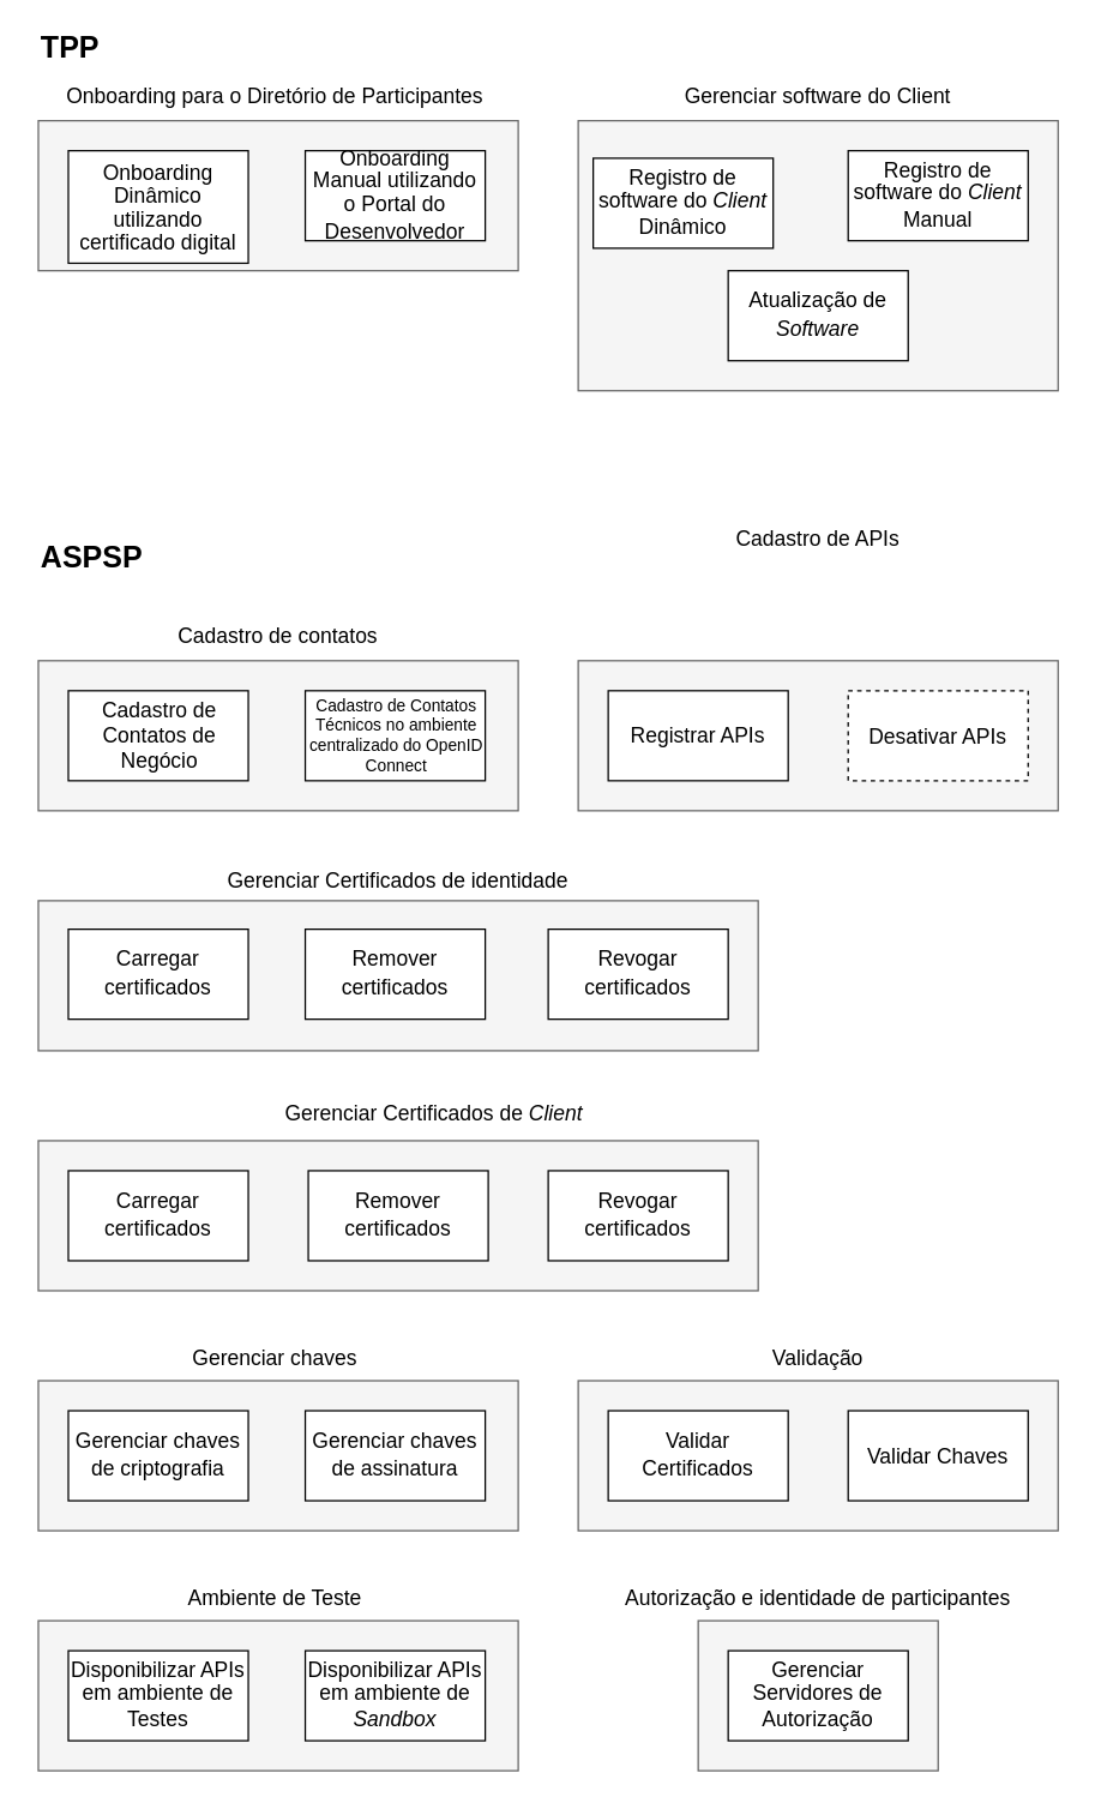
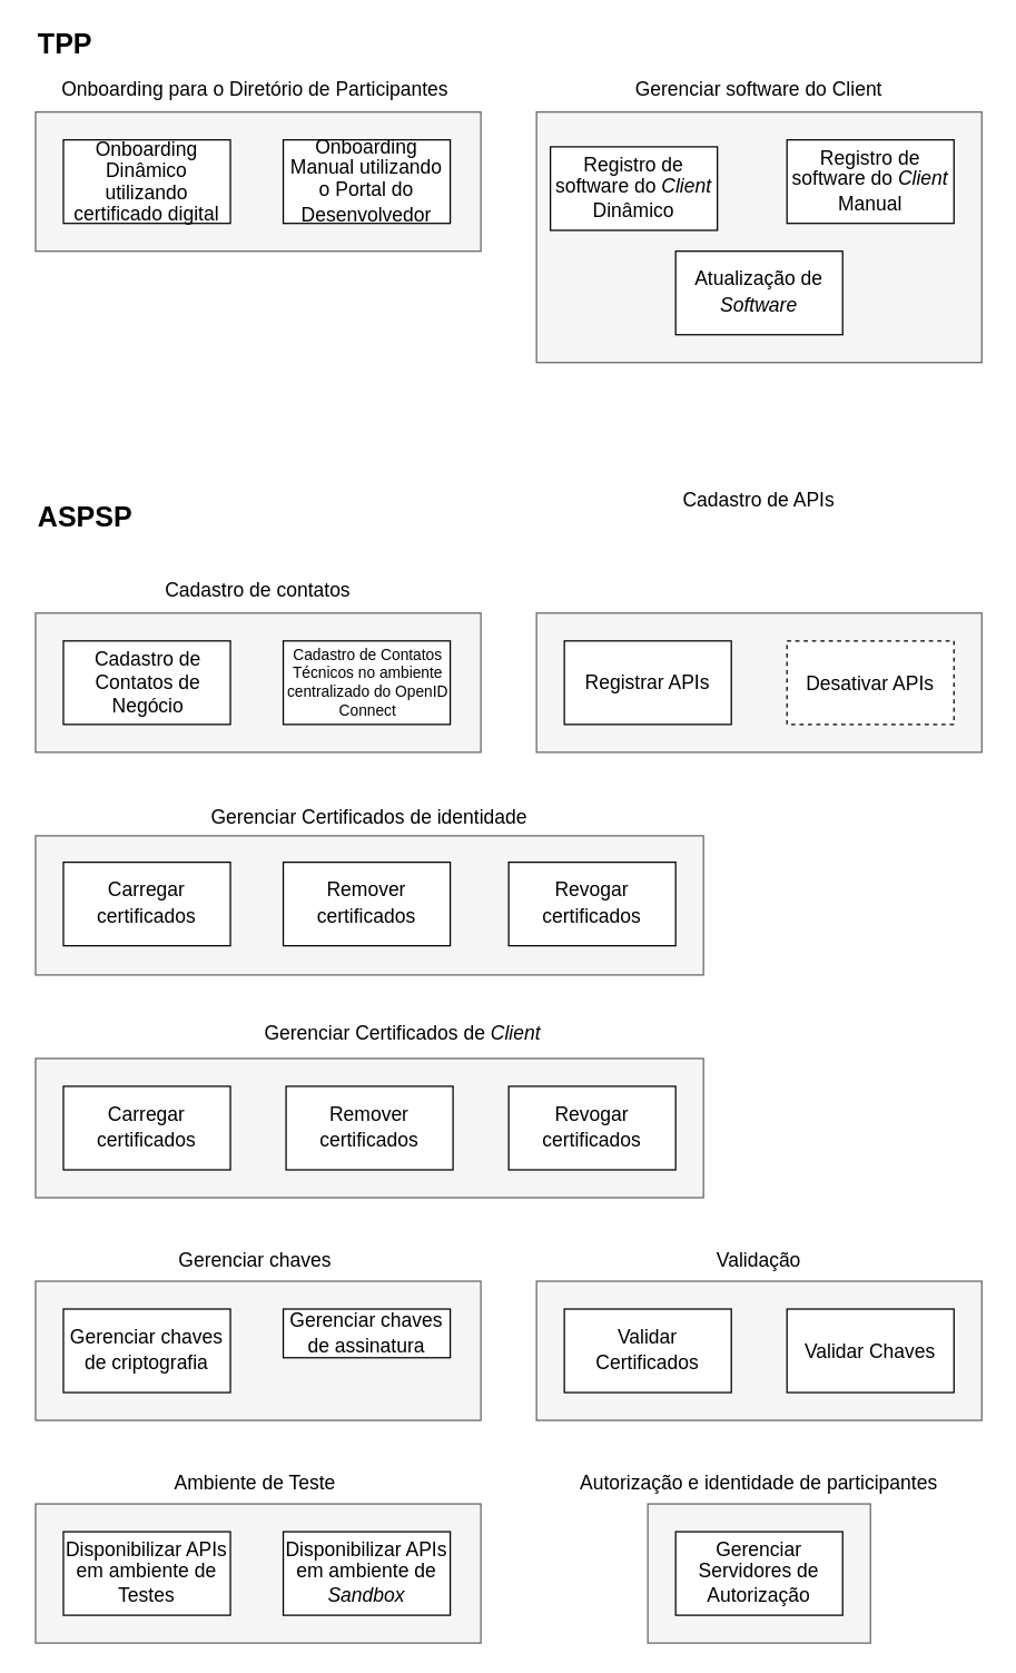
- <mxCell id="15" value="&lt;span lang=&quot;PT-BR&quot; style=&quot;font-size: 10.5pt ; line-height: 110% ; font-family: &amp;#34;arial&amp;#34; , sans-serif&quot;&gt;Onboarding Dinâmico utilizando certificado digital&lt;/span&gt;" style="rounded=0;whiteSpace=wrap;html=1;" vertex="1" parent="1"><mxGeometry x="45" y="100" width="120" height="75" as="geometry" /></mxCell>
+ <mxCell id="15" value="&lt;span lang=&quot;PT-BR&quot; style=&quot;font-size: 10.5pt ; line-height: 110% ; font-family: &amp;#34;arial&amp;#34; , sans-serif&quot;&gt;Onboarding Dinâmico utilizando certificado digital&lt;/span&gt;" style="rounded=0;whiteSpace=wrap;html=1;" vertex="1" parent="1"><mxGeometry x="45" y="100" width="120" height="60" as="geometry" /></mxCell>
- <mxCell id="33" value="&lt;span lang=&quot;PT-BR&quot; style=&quot;font-size: 10.5pt ; line-height: 15.4px ; font-family: &amp;#34;arial&amp;#34; , sans-serif&quot;&gt;Gerenciar chaves de assinatura&lt;/span&gt;&lt;span style=&quot;font-size: medium&quot;&gt;&lt;/span&gt;" style="rounded=0;whiteSpace=wrap;html=1;fontSize=11;align=center;" vertex="1" parent="1"><mxGeometry x="203" y="940" width="120" height="60" as="geometry" /></mxCell>
+ <mxCell id="33" value="&lt;span lang=&quot;PT-BR&quot; style=&quot;font-size: 10.5pt ; line-height: 15.4px ; font-family: &amp;#34;arial&amp;#34; , sans-serif&quot;&gt;Gerenciar chaves de assinatura&lt;/span&gt;&lt;span style=&quot;font-size: medium&quot;&gt;&lt;/span&gt;" style="rounded=0;whiteSpace=wrap;html=1;fontSize=11;align=center;" vertex="1" parent="1"><mxGeometry x="203" y="940" width="120" height="35" as="geometry" /></mxCell>
